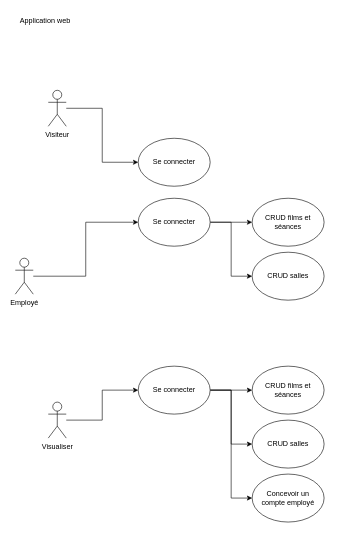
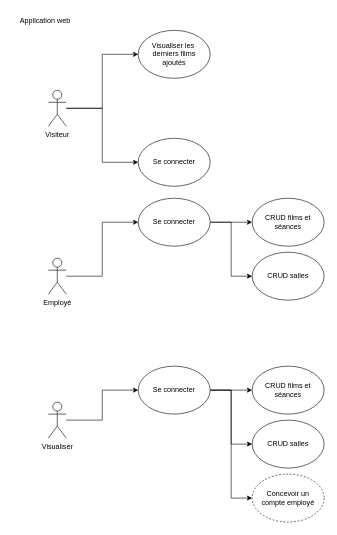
+ <mxCell id="3" style="edgeStyle=orthogonalEdgeStyle;rounded=0;orthogonalLoop=1;jettySize=auto;html=1;entryX=0;entryY=0.5;entryDx=0;entryDy=0;" edge="1" parent="1" source="5" target="6"><mxGeometry relative="1" as="geometry" /></mxCell>
+ <mxCell id="6" value="Visualiser les&amp;nbsp;&lt;div&gt;derniers films&lt;/div&gt;&lt;div&gt;ajoutés&lt;/div&gt;" style="ellipse;whiteSpace=wrap;html=1;" vertex="1" parent="1"><mxGeometry x="230" y="50" width="120" height="80" as="geometry" /></mxCell>
- <mxCell id="8" value="Employé" style="shape=umlActor;verticalLabelPosition=bottom;verticalAlign=top;html=1;outlineConnect=0;" vertex="1" parent="1"><mxGeometry x="25" y="430" width="30" height="60" as="geometry" /></mxCell>
+ <mxCell id="8" value="Employé" style="shape=umlActor;verticalLabelPosition=bottom;verticalAlign=top;html=1;outlineConnect=0;" vertex="1" parent="1"><mxGeometry x="80" y="430" width="30" height="60" as="geometry" /></mxCell>
- <mxCell id="14" value="Concevoir un&lt;div&gt;compte employé&lt;/div&gt;" style="ellipse;whiteSpace=wrap;html=1;" vertex="1" parent="1"><mxGeometry x="420" y="790" width="120" height="80" as="geometry" /></mxCell>
+ <mxCell id="14" value="Concevoir un&lt;div&gt;compte employé&lt;/div&gt;" style="ellipse;whiteSpace=wrap;html=1;dashed=1;" vertex="1" parent="1"><mxGeometry x="420" y="790" width="120" height="80" as="geometry" /></mxCell>
